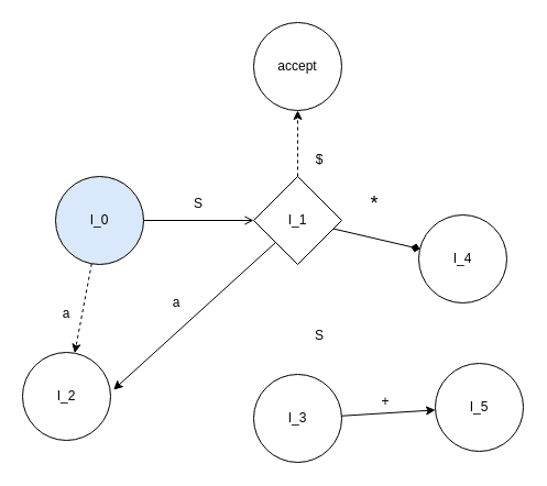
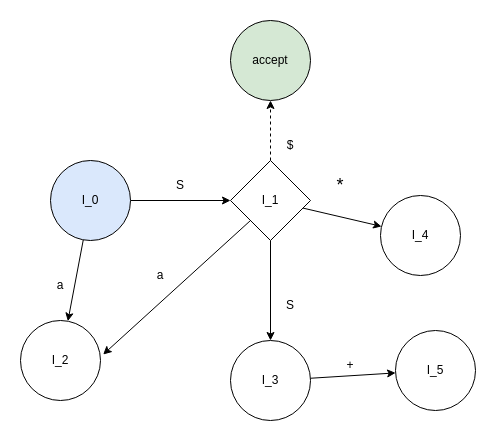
- <mxCell id="20" value="accept" style="ellipse;whiteSpace=wrap;html=1;aspect=fixed;" parent="1" vertex="1"><mxGeometry x="230" y="20" width="80" height="80" as="geometry" /></mxCell>
+ <mxCell id="20" value="accept" style="ellipse;whiteSpace=wrap;html=1;aspect=fixed;fillColor=#d5e8d4;" parent="1" vertex="1"><mxGeometry x="230" y="20" width="80" height="80" as="geometry" /></mxCell>
- <mxCell id="2" style="edgeStyle=none;html=1;endArrow=open;" parent="1" source="4" target="9" edge="1"><mxGeometry relative="1" as="geometry"><mxPoint x="240" y="200" as="targetPoint" /></mxGeometry></mxCell>
+ <mxCell id="2" style="edgeStyle=none;html=1;" parent="1" source="4" target="9" edge="1"><mxGeometry relative="1" as="geometry"><mxPoint x="240" y="200" as="targetPoint" /></mxGeometry></mxCell>
- <mxCell id="6" style="edgeStyle=none;html=1;endArrow=diamond;" parent="1" source="9" target="16" edge="1"><mxGeometry relative="1" as="geometry"><mxPoint x="390" y="200" as="targetPoint" /></mxGeometry></mxCell>
+ <mxCell id="6" style="edgeStyle=none;html=1;" parent="1" source="9" target="16" edge="1"><mxGeometry relative="1" as="geometry"><mxPoint x="390" y="200" as="targetPoint" /></mxGeometry></mxCell>
- <mxCell id="3" style="edgeStyle=none;html=1;dashed=1;" parent="1" source="4" target="11" edge="1"><mxGeometry relative="1" as="geometry"><mxPoint x="90" y="320" as="targetPoint" /></mxGeometry></mxCell>
+ <mxCell id="3" style="edgeStyle=none;html=1;" parent="1" source="4" target="11" edge="1"><mxGeometry relative="1" as="geometry"><mxPoint x="90" y="320" as="targetPoint" /></mxGeometry></mxCell>
+ <mxCell id="5" style="edgeStyle=none;html=1;" parent="1" source="9" target="14" edge="1"><mxGeometry relative="1" as="geometry"><mxPoint x="270" y="320" as="targetPoint" /></mxGeometry></mxCell>
